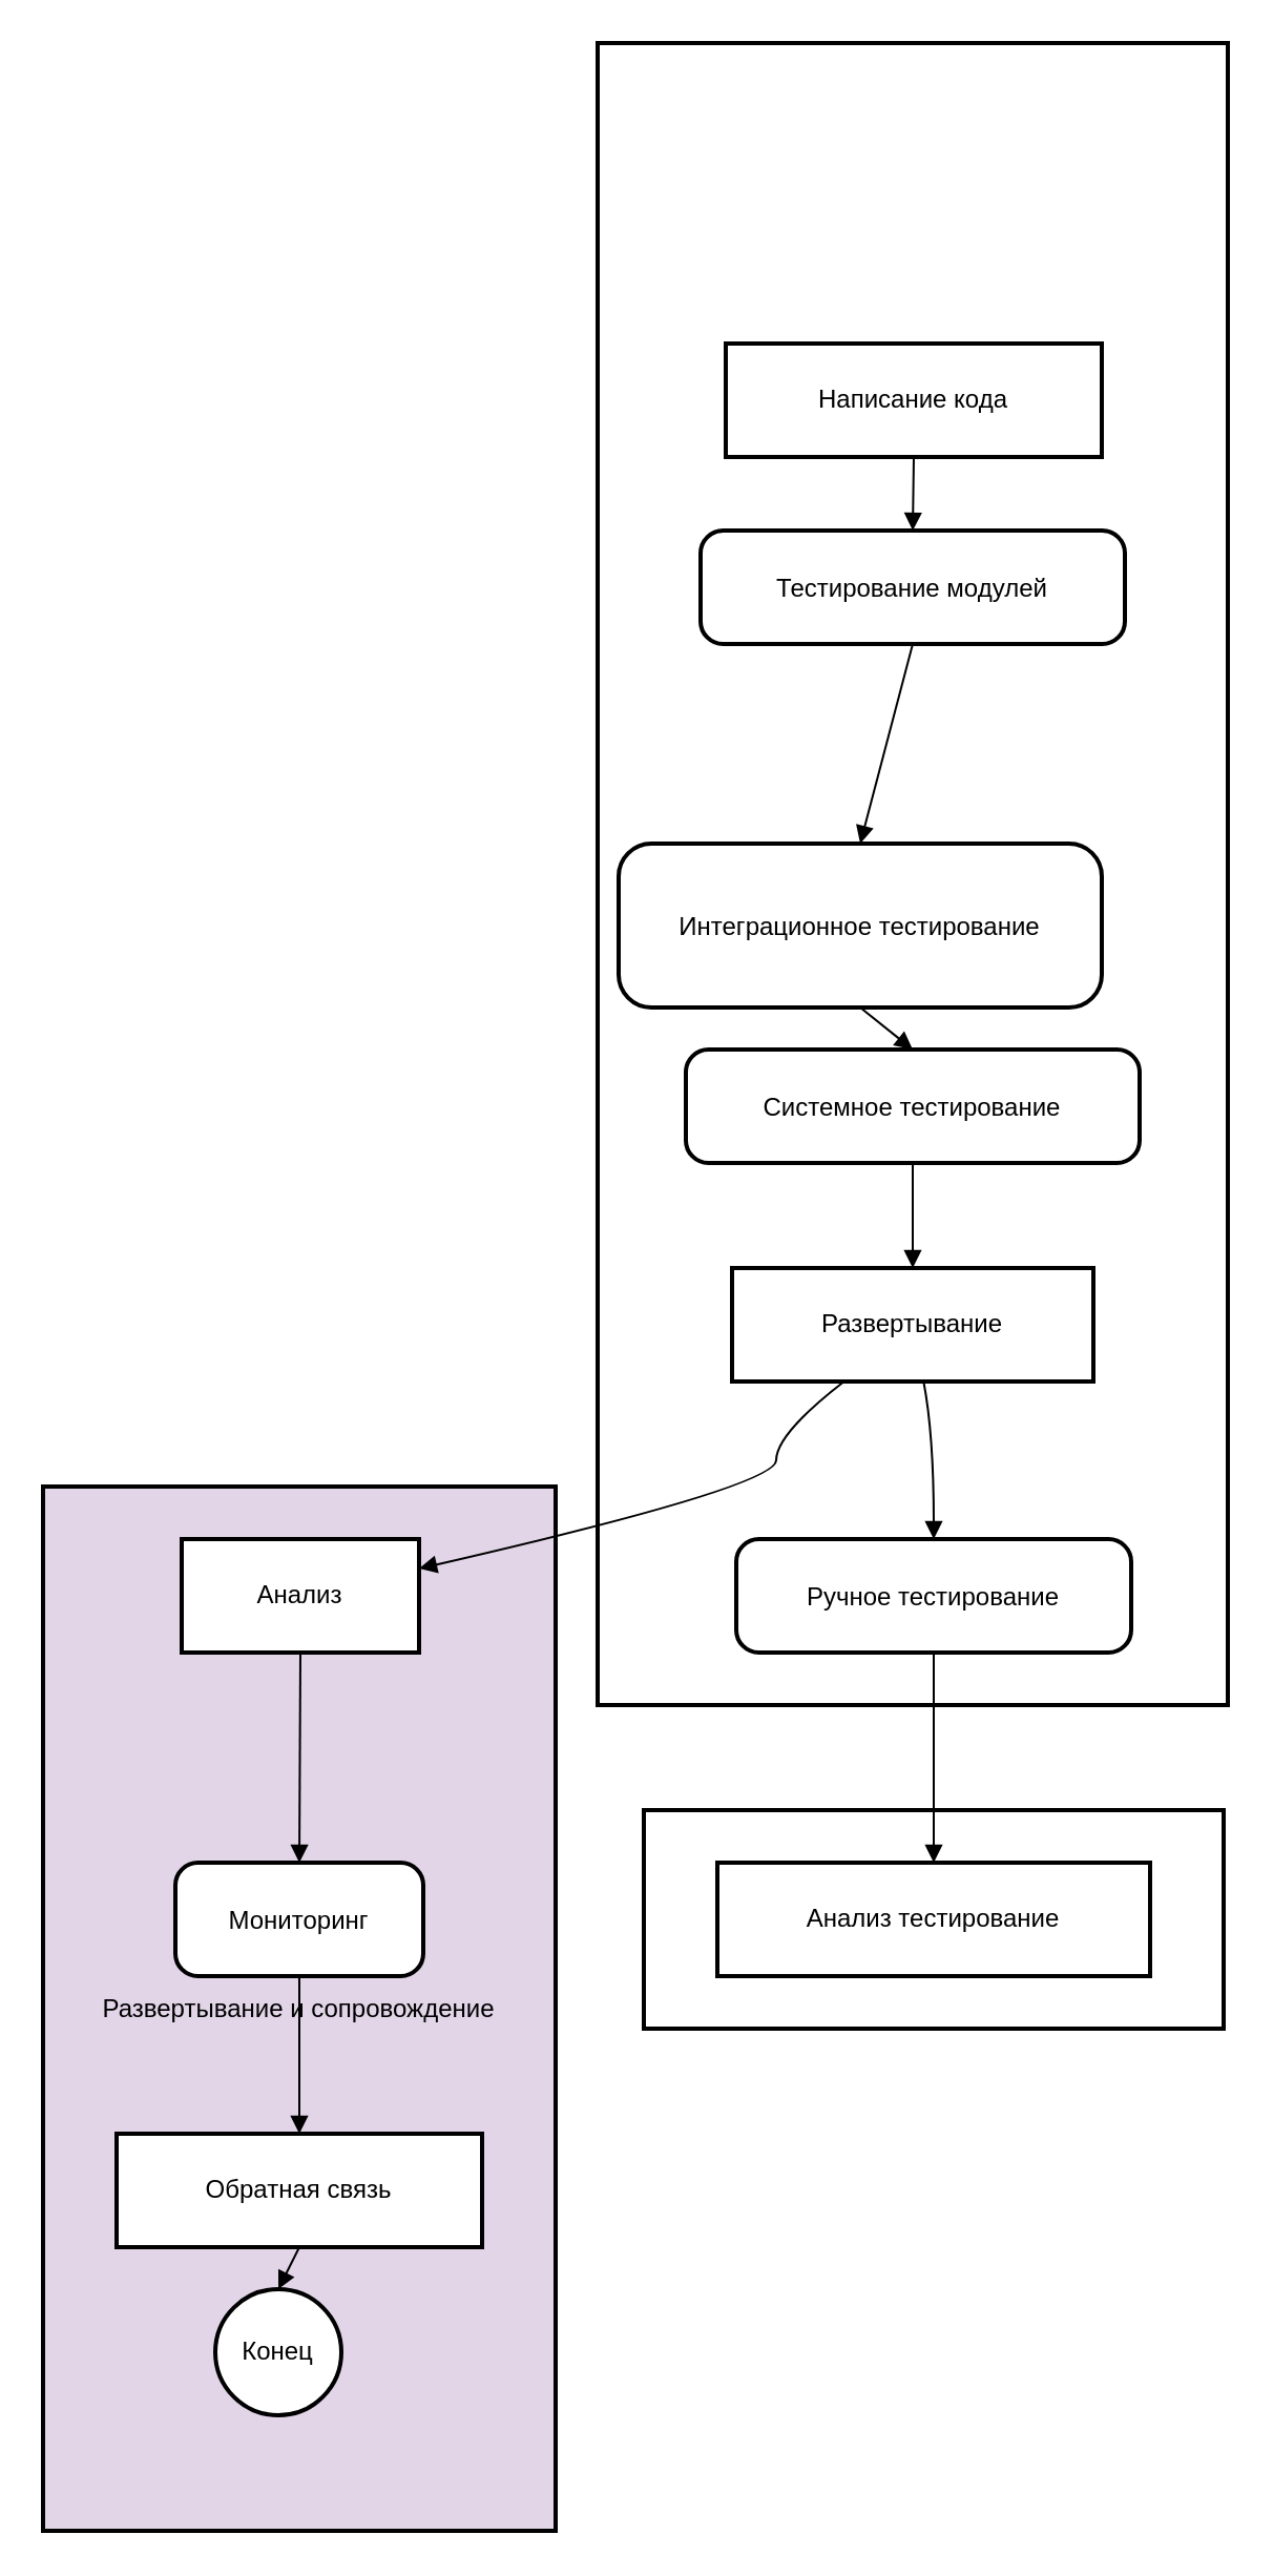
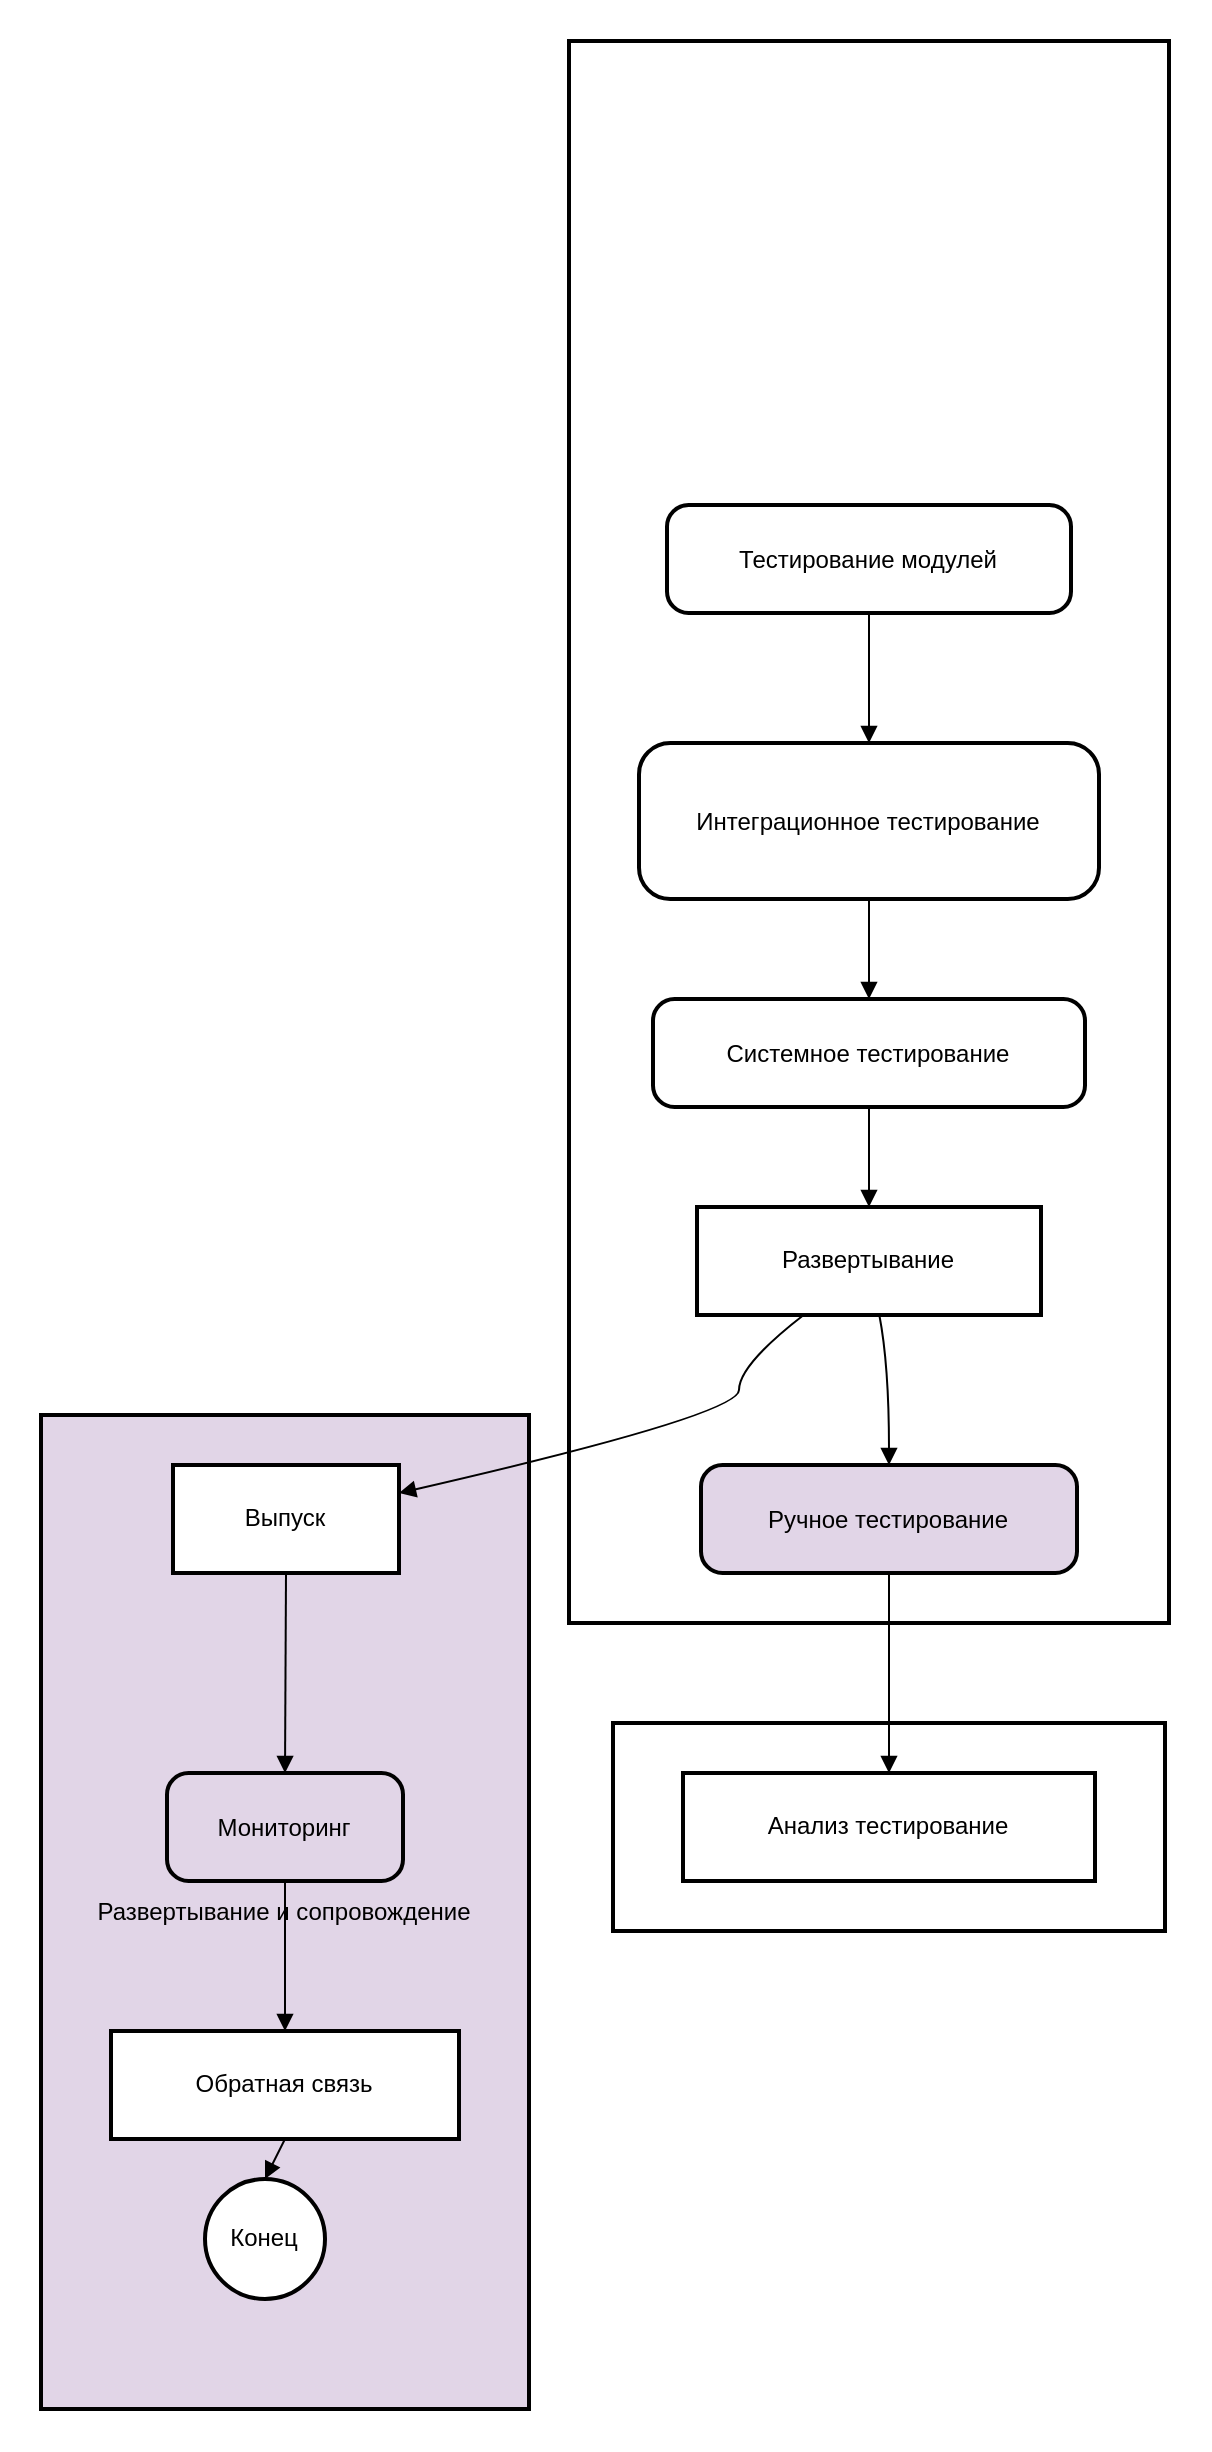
- <mxCell id="5" value="Написание кода" style="whiteSpace=wrap;strokeWidth=2;" vertex="1" parent="1"><mxGeometry x="345" y="163" width="179" height="54" as="geometry" /></mxCell>
- <mxCell id="16" value="" style="curved=1;startArrow=none;endArrow=block;exitX=0.5;exitY=1;entryX=0.5;entryY=0;" edge="1" parent="1" source="5" target="6"><mxGeometry relative="1" as="geometry"><Array as="points" /></mxGeometry></mxCell>
- <mxCell id="7" value="Интеграционное тестирование" style="rounded=1;arcSize=20;strokeWidth=2" vertex="1" parent="1"><mxGeometry x="294" y="401" width="230" height="78" as="geometry" /></mxCell>
+ <mxCell id="7" value="Интеграционное тестирование" style="rounded=1;arcSize=20;strokeWidth=2" vertex="1" parent="1"><mxGeometry x="319" y="371" width="230" height="78" as="geometry" /></mxCell>
- <mxCell id="12" value="Анализ" style="whiteSpace=wrap;strokeWidth=2;" vertex="1" parent="1"><mxGeometry x="86" y="732" width="113" height="54" as="geometry" /></mxCell>
+ <mxCell id="12" value="Выпуск" style="whiteSpace=wrap;strokeWidth=2;" vertex="1" parent="1"><mxGeometry x="86" y="732" width="113" height="54" as="geometry" /></mxCell>
- <mxCell id="10" value="Ручное тестирование" style="rounded=1;arcSize=20;strokeWidth=2" vertex="1" parent="1"><mxGeometry x="350" y="732" width="188" height="54" as="geometry" /></mxCell>
+ <mxCell id="10" value="Ручное тестирование" style="rounded=1;arcSize=20;strokeWidth=2;fillColor=#e1d5e7;" vertex="1" parent="1"><mxGeometry x="350" y="732" width="188" height="54" as="geometry" /></mxCell>
- <mxCell id="13" value="Мониторинг" style="rounded=1;arcSize=20;strokeWidth=2" vertex="1" parent="1"><mxGeometry x="83" y="886" width="118" height="54" as="geometry" /></mxCell>
+ <mxCell id="13" value="Мониторинг" style="rounded=1;arcSize=20;strokeWidth=2;fillColor=#e1d5e7;" vertex="1" parent="1"><mxGeometry x="83" y="886" width="118" height="54" as="geometry" /></mxCell>
